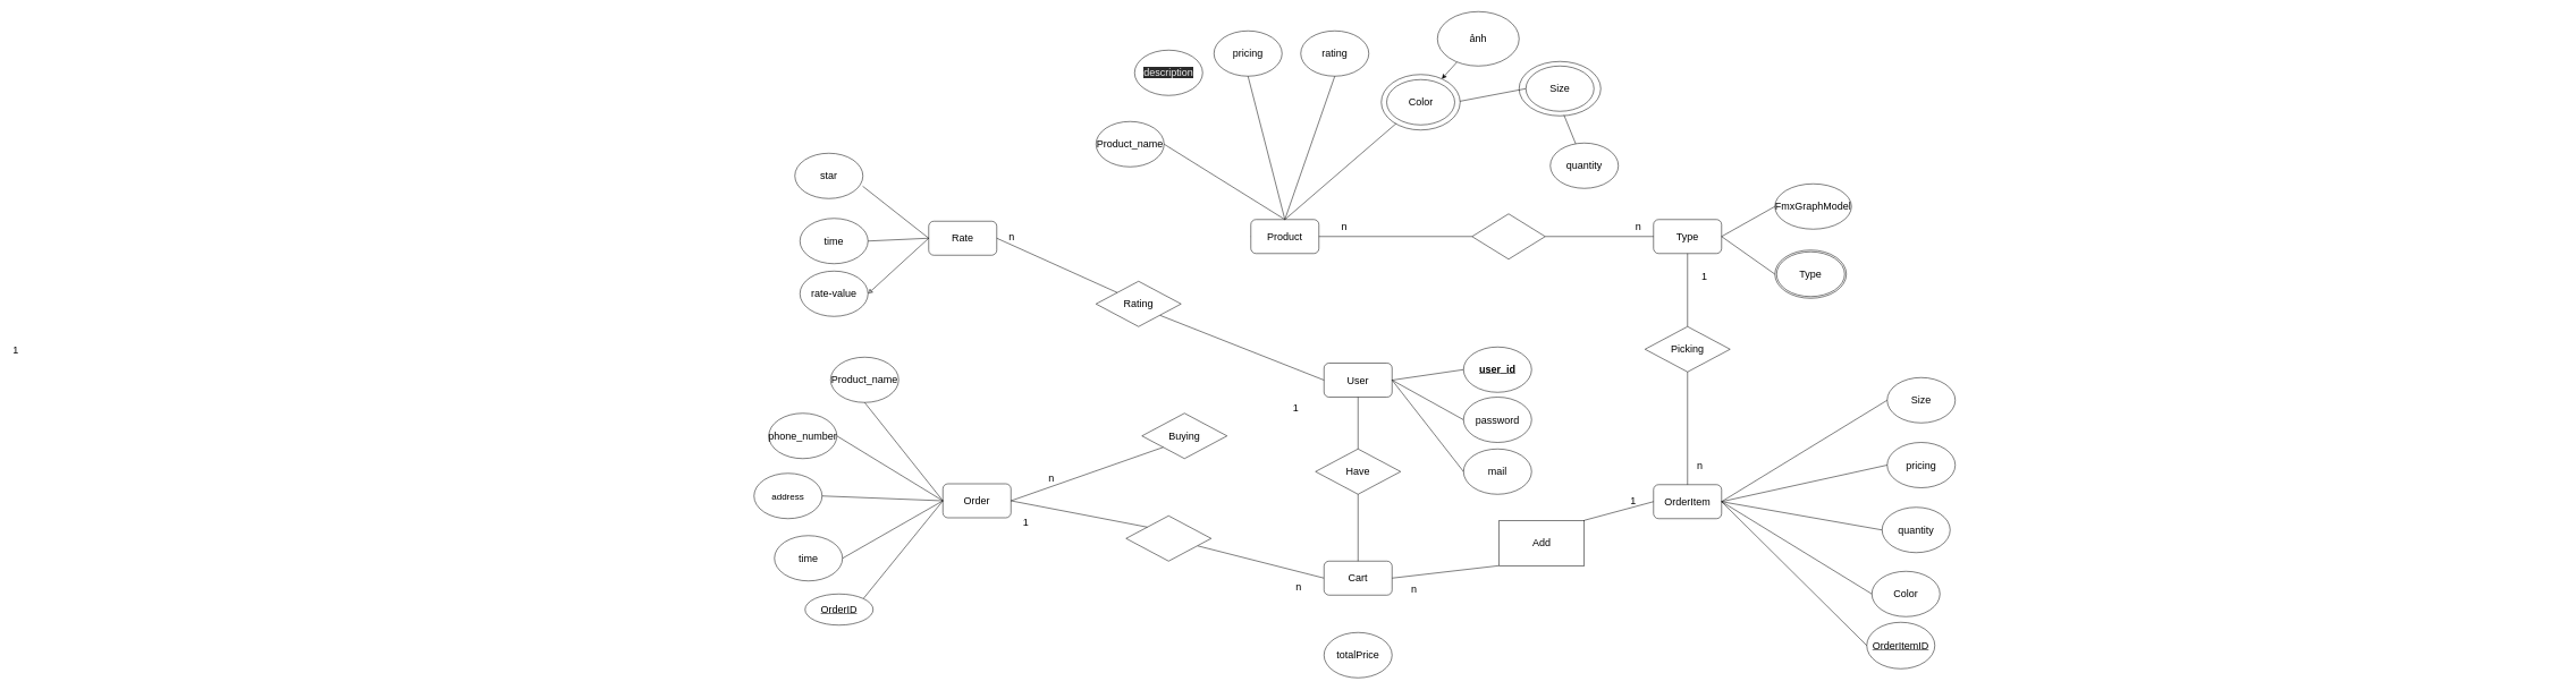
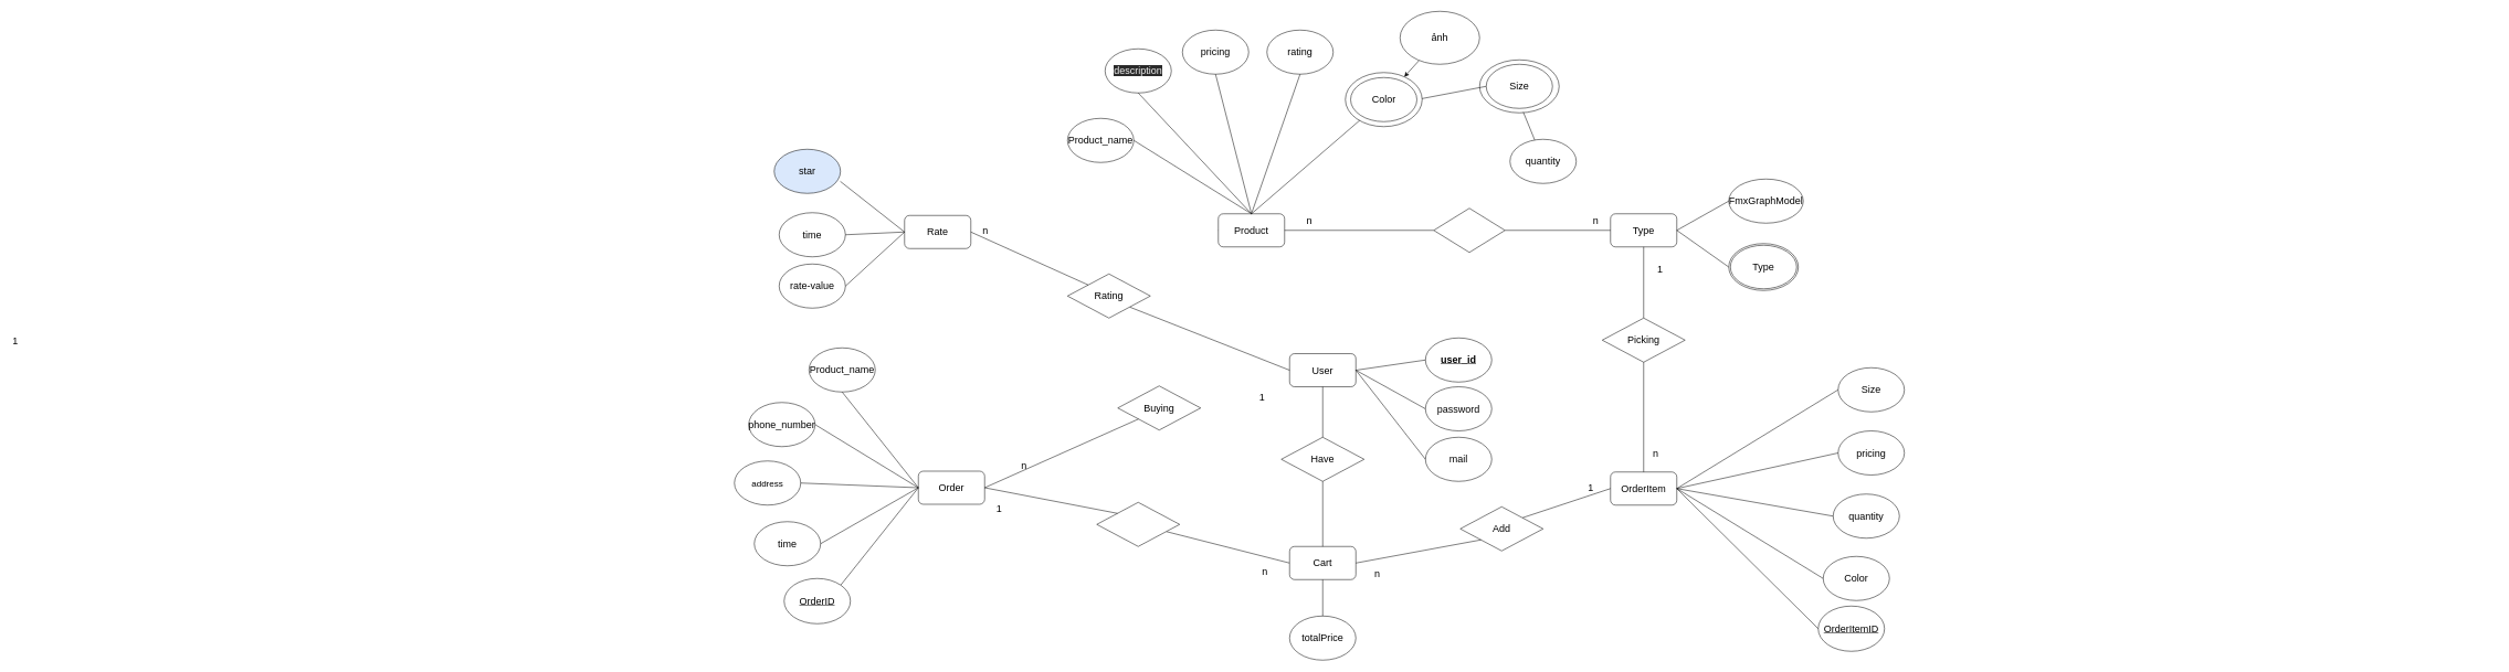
+ <mxCell id="60" value="" style="endArrow=none;html=1;entryX=0.5;entryY=1;entryDx=0;entryDy=0;exitX=0.5;exitY=0;exitDx=0;exitDy=0;fontSize=18;" parent="1" source="53" target="55" edge="1"><mxGeometry width="50" height="50" relative="1" as="geometry"><mxPoint x="2265" y="333" as="sourcePoint" /><mxPoint x="2315" y="283" as="targetPoint" /></mxGeometry></mxCell>
- <mxCell id="44" value="star" style="ellipse;whiteSpace=wrap;html=1;fontSize=18;" parent="1" vertex="1"><mxGeometry x="1401" y="270" width="120" height="80" as="geometry" /></mxCell>
+ <mxCell id="44" value="star" style="ellipse;whiteSpace=wrap;html=1;fontSize=18;fillColor=#dae8fc;" parent="1" vertex="1"><mxGeometry x="1401" y="270" width="120" height="80" as="geometry" /></mxCell>
- <mxCell id="46" style="rounded=0;orthogonalLoop=1;jettySize=auto;html=1;exitX=0;exitY=0.5;exitDx=0;exitDy=0;endArrow=classic;endFill=0;entryX=1;entryY=0.5;entryDx=0;entryDy=0;fontSize=18;" parent="1" source="41" target="43" edge="1"><mxGeometry relative="1" as="geometry"><mxPoint x="1316" y="448" as="sourcePoint" /><mxPoint x="1396" y="418" as="targetPoint" /></mxGeometry></mxCell>
+ <mxCell id="46" style="rounded=0;orthogonalLoop=1;jettySize=auto;html=1;exitX=0;exitY=0.5;exitDx=0;exitDy=0;endArrow=none;endFill=0;entryX=1;entryY=0.5;entryDx=0;entryDy=0;fontSize=18;" parent="1" source="41" target="43" edge="1"><mxGeometry relative="1" as="geometry"><mxPoint x="1316" y="448" as="sourcePoint" /><mxPoint x="1396" y="418" as="targetPoint" /></mxGeometry></mxCell>
- <mxCell id="36" value="Buying" style="rhombus;whiteSpace=wrap;html=1;fontSize=18;" parent="1" vertex="1"><mxGeometry x="2013" y="729" width="150" height="80" as="geometry" /></mxCell>
+ <mxCell id="36" value="Buying" style="rhombus;whiteSpace=wrap;html=1;fontSize=18;" parent="1" vertex="1"><mxGeometry x="2023" y="699" width="150" height="80" as="geometry" /></mxCell>
- <mxCell id="81" value="Add" style="whiteSpace=wrap;html=1;fontSize=18;rounded=0;" parent="1" vertex="1"><mxGeometry x="2643" y="918" width="150" height="80" as="geometry" /></mxCell>
+ <mxCell id="81" value="Add" style="rhombus;whiteSpace=wrap;html=1;fontSize=18;" parent="1" vertex="1"><mxGeometry x="2643" y="918" width="150" height="80" as="geometry" /></mxCell>
- <mxCell id="95" value="OrderID" style="ellipse;whiteSpace=wrap;html=1;align=center;fontStyle=4;fontSize=18;" parent="1" vertex="1"><mxGeometry x="1419" y="1048" width="120" height="55" as="geometry" /></mxCell>
+ <mxCell id="95" value="OrderID" style="ellipse;whiteSpace=wrap;html=1;align=center;fontStyle=4;fontSize=18;" parent="1" vertex="1"><mxGeometry x="1419" y="1048" width="120" height="82" as="geometry" /></mxCell>
+ <mxCell id="93" value="" style="endArrow=none;html=1;exitX=0.5;exitY=1;exitDx=0;exitDy=0;entryX=0.5;entryY=0;entryDx=0;entryDy=0;fontSize=18;" parent="1" source="77" target="92" edge="1"><mxGeometry width="50" height="50" relative="1" as="geometry"><mxPoint x="2403" y="881" as="sourcePoint" /><mxPoint x="2403" y="999" as="targetPoint" /></mxGeometry></mxCell>
